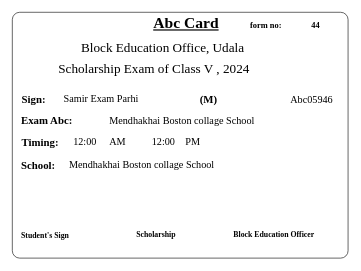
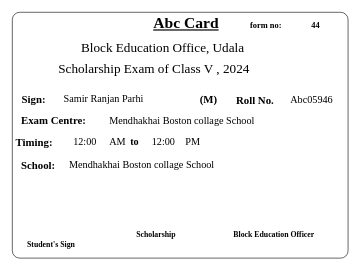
- <mxCell id="8" value="&lt;font style=&quot;font-size: 17px;&quot;&gt;Samir Exam Parhi&lt;/font&gt;" style="text;html=1;align=left;verticalAlign=middle;whiteSpace=wrap;rounded=0;fontFamily=Jura;" parent="1" vertex="1"><mxGeometry x="104" y="150" width="220" height="30" as="geometry" /></mxCell>
+ <mxCell id="8" value="&lt;font style=&quot;font-size: 17px;&quot;&gt;Samir Ranjan Parhi&lt;/font&gt;" style="text;html=1;align=left;verticalAlign=middle;whiteSpace=wrap;rounded=0;fontFamily=Jura;" parent="1" vertex="1"><mxGeometry x="104" y="150" width="220" height="30" as="geometry" /></mxCell>
+ <mxCell id="9" value="&lt;font size=&quot;1&quot;&gt;&lt;b style=&quot;font-size: 18px;&quot;&gt;Roll No.&lt;/b&gt;&lt;/font&gt;" style="text;html=1;align=center;verticalAlign=middle;whiteSpace=wrap;rounded=0;fontFamily=Jura;" parent="1" vertex="1"><mxGeometry x="379.5" y="152" width="90" height="30" as="geometry" /></mxCell>
- <mxCell id="13" value="&lt;font size=&quot;1&quot;&gt;&lt;b style=&quot;font-size: 18px;&quot;&gt;Exam Abc:&lt;/b&gt;&lt;/font&gt;" style="text;html=1;align=left;verticalAlign=middle;whiteSpace=wrap;rounded=0;fontFamily=Jura;" parent="1" vertex="1"><mxGeometry x="33" y="186" width="160" height="30" as="geometry" /></mxCell>
+ <mxCell id="13" value="&lt;font size=&quot;1&quot;&gt;&lt;b style=&quot;font-size: 18px;&quot;&gt;Exam Centre:&lt;/b&gt;&lt;/font&gt;" style="text;html=1;align=left;verticalAlign=middle;whiteSpace=wrap;rounded=0;fontFamily=Jura;" parent="1" vertex="1"><mxGeometry x="33" y="186" width="160" height="30" as="geometry" /></mxCell>
- <mxCell id="14" value="&lt;font size=&quot;1&quot;&gt;&lt;b style=&quot;font-size: 18px;&quot;&gt;Timing:&lt;/b&gt;&lt;/font&gt;" style="text;html=1;align=left;verticalAlign=middle;whiteSpace=wrap;rounded=0;fontFamily=Jura;" parent="1" vertex="1"><mxGeometry x="34" y="222" width="86" height="30" as="geometry" /></mxCell>
+ <mxCell id="14" value="&lt;font size=&quot;1&quot;&gt;&lt;b style=&quot;font-size: 18px;&quot;&gt;Timing:&lt;/b&gt;&lt;/font&gt;" style="text;html=1;align=left;verticalAlign=middle;whiteSpace=wrap;rounded=0;fontFamily=Jura;" parent="1" vertex="1"><mxGeometry x="24" y="222" width="86" height="30" as="geometry" /></mxCell>
+ <mxCell id="18" value="&lt;font&gt;&lt;span style=&quot;font-size: 17px;&quot;&gt;&lt;b&gt;to&lt;/b&gt;&lt;/span&gt;&lt;/font&gt;" style="text;html=1;align=left;verticalAlign=middle;whiteSpace=wrap;rounded=0;fontFamily=Jura;" parent="1" vertex="1"><mxGeometry x="215" y="222" width="30" height="30" as="geometry" /></mxCell>
- <mxCell id="20" value="&lt;font style=&quot;&quot; size=&quot;1&quot;&gt;&lt;b style=&quot;font-size: 13px;&quot;&gt;Student's Sign&lt;/b&gt;&lt;/font&gt;" style="text;html=1;align=left;verticalAlign=middle;whiteSpace=wrap;rounded=0;fontFamily=Jura;" parent="1" vertex="1"><mxGeometry x="33" y="377" width="136" height="30" as="geometry" /></mxCell>
+ <mxCell id="20" value="&lt;font style=&quot;&quot; size=&quot;1&quot;&gt;&lt;b style=&quot;font-size: 13px;&quot;&gt;Student's Sign&lt;/b&gt;&lt;/font&gt;" style="text;html=1;align=left;verticalAlign=middle;whiteSpace=wrap;rounded=0;fontFamily=Jura;" parent="1" vertex="1"><mxGeometry x="43" y="392" width="136" height="30" as="geometry" /></mxCell>
